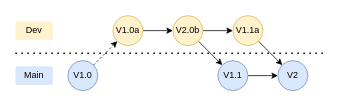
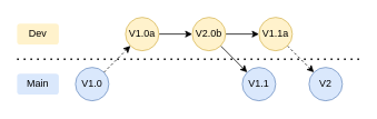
- <mxCell id="11" style="edgeStyle=none;rounded=0;orthogonalLoop=1;jettySize=auto;html=1;exitX=1;exitY=1;exitDx=0;exitDy=0;entryX=0;entryY=0;entryDx=0;entryDy=0;shadow=0;" parent="1" source="12" target="13" edge="1"><mxGeometry relative="1" as="geometry" /></mxCell>
+ <mxCell id="11" style="edgeStyle=none;rounded=0;orthogonalLoop=1;jettySize=auto;html=1;exitX=1;exitY=1;exitDx=0;exitDy=0;entryX=0;entryY=0;entryDx=0;entryDy=0;shadow=0;dashed=1;" parent="1" source="12" target="13" edge="1"><mxGeometry relative="1" as="geometry" /></mxCell>
- <mxCell id="9" value="" style="edgeStyle=none;rounded=0;orthogonalLoop=1;jettySize=auto;html=1;shadow=0;" parent="1" source="10" target="13" edge="1"><mxGeometry relative="1" as="geometry" /></mxCell>
